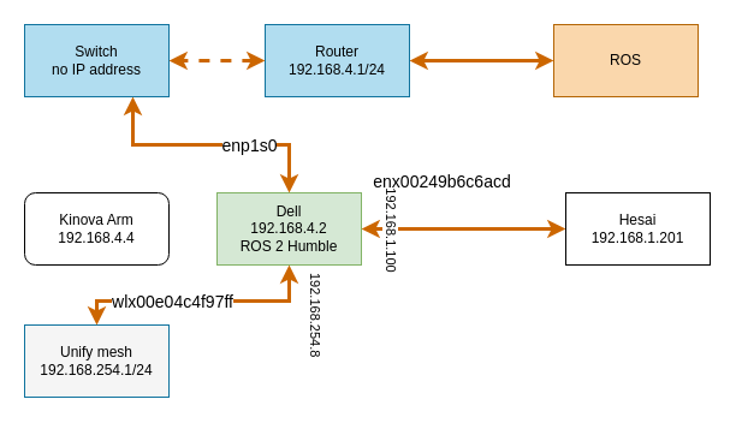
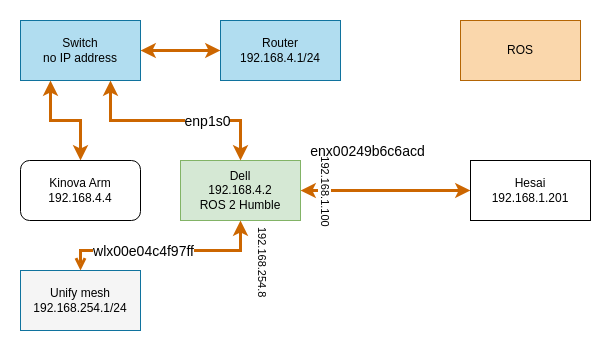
- <mxCell id="7" style="edgeStyle=orthogonalEdgeStyle;rounded=0;orthogonalLoop=1;jettySize=auto;html=1;exitX=0;exitY=0.5;exitDx=0;exitDy=0;startArrow=classic;startFill=1;strokeWidth=3;strokeColor=#CC6600;dashed=1;" parent="1" source="9" target="12" edge="1"><mxGeometry relative="1" as="geometry" /></mxCell>
+ <mxCell id="7" style="edgeStyle=orthogonalEdgeStyle;rounded=0;orthogonalLoop=1;jettySize=auto;html=1;exitX=0;exitY=0.5;exitDx=0;exitDy=0;startArrow=classic;startFill=1;strokeWidth=3;strokeColor=#CC6600;" parent="1" source="9" target="12" edge="1"><mxGeometry relative="1" as="geometry" /></mxCell>
- <mxCell id="8" style="edgeStyle=orthogonalEdgeStyle;rounded=0;orthogonalLoop=1;jettySize=auto;html=1;exitX=1;exitY=0.5;exitDx=0;exitDy=0;strokeWidth=3;strokeColor=#CC6600;startArrow=classic;startFill=1;entryX=0;entryY=0.5;entryDx=0;entryDy=0;" parent="1" source="9" edge="1" target="13"><mxGeometry relative="1" as="geometry"><mxPoint x="430" y="50" as="targetPoint" /><Array as="points" /></mxGeometry></mxCell>
+ <mxCell id="14" value="" style="edgeStyle=orthogonalEdgeStyle;rounded=0;orthogonalLoop=1;jettySize=auto;html=1;exitX=0.25;exitY=1;exitDx=0;exitDy=0;strokeWidth=3;strokeColor=#CC6600;startArrow=classic;startFill=1;entryX=0.5;entryY=0;entryDx=0;entryDy=0;" edge="1" parent="1" source="12" target="15"><mxGeometry relative="1" as="geometry"><Array as="points" /><mxPoint x="50" y="80" as="sourcePoint" /><mxPoint x="80" y="220" as="targetPoint" /></mxGeometry></mxCell>
- <mxCell id="17" style="edgeStyle=orthogonalEdgeStyle;rounded=0;orthogonalLoop=1;jettySize=auto;html=1;strokeWidth=3;strokeColor=#CC6600;startArrow=classic;startFill=1;entryX=0.5;entryY=0;entryDx=0;entryDy=0;exitX=0.5;exitY=1;exitDx=0;exitDy=0;" edge="1" parent="1" source="5" target="16"><mxGeometry relative="1" as="geometry"><Array as="points"><mxPoint x="240" y="250" /><mxPoint x="80" y="250" /></Array><mxPoint x="280" y="240" as="sourcePoint" /><mxPoint x="410" y="320" as="targetPoint" /></mxGeometry></mxCell>
+ <mxCell id="17" style="edgeStyle=orthogonalEdgeStyle;rounded=0;orthogonalLoop=1;jettySize=auto;html=1;strokeWidth=3;strokeColor=#CC6600;startArrow=classic;startFill=1;entryX=0.5;entryY=0;entryDx=0;entryDy=0;exitX=0.5;exitY=1;exitDx=0;exitDy=0;endArrow=open;" edge="1" parent="1" source="5" target="16"><mxGeometry relative="1" as="geometry"><Array as="points"><mxPoint x="240" y="250" /><mxPoint x="80" y="250" /></Array><mxPoint x="280" y="240" as="sourcePoint" /><mxPoint x="410" y="320" as="targetPoint" /></mxGeometry></mxCell>
